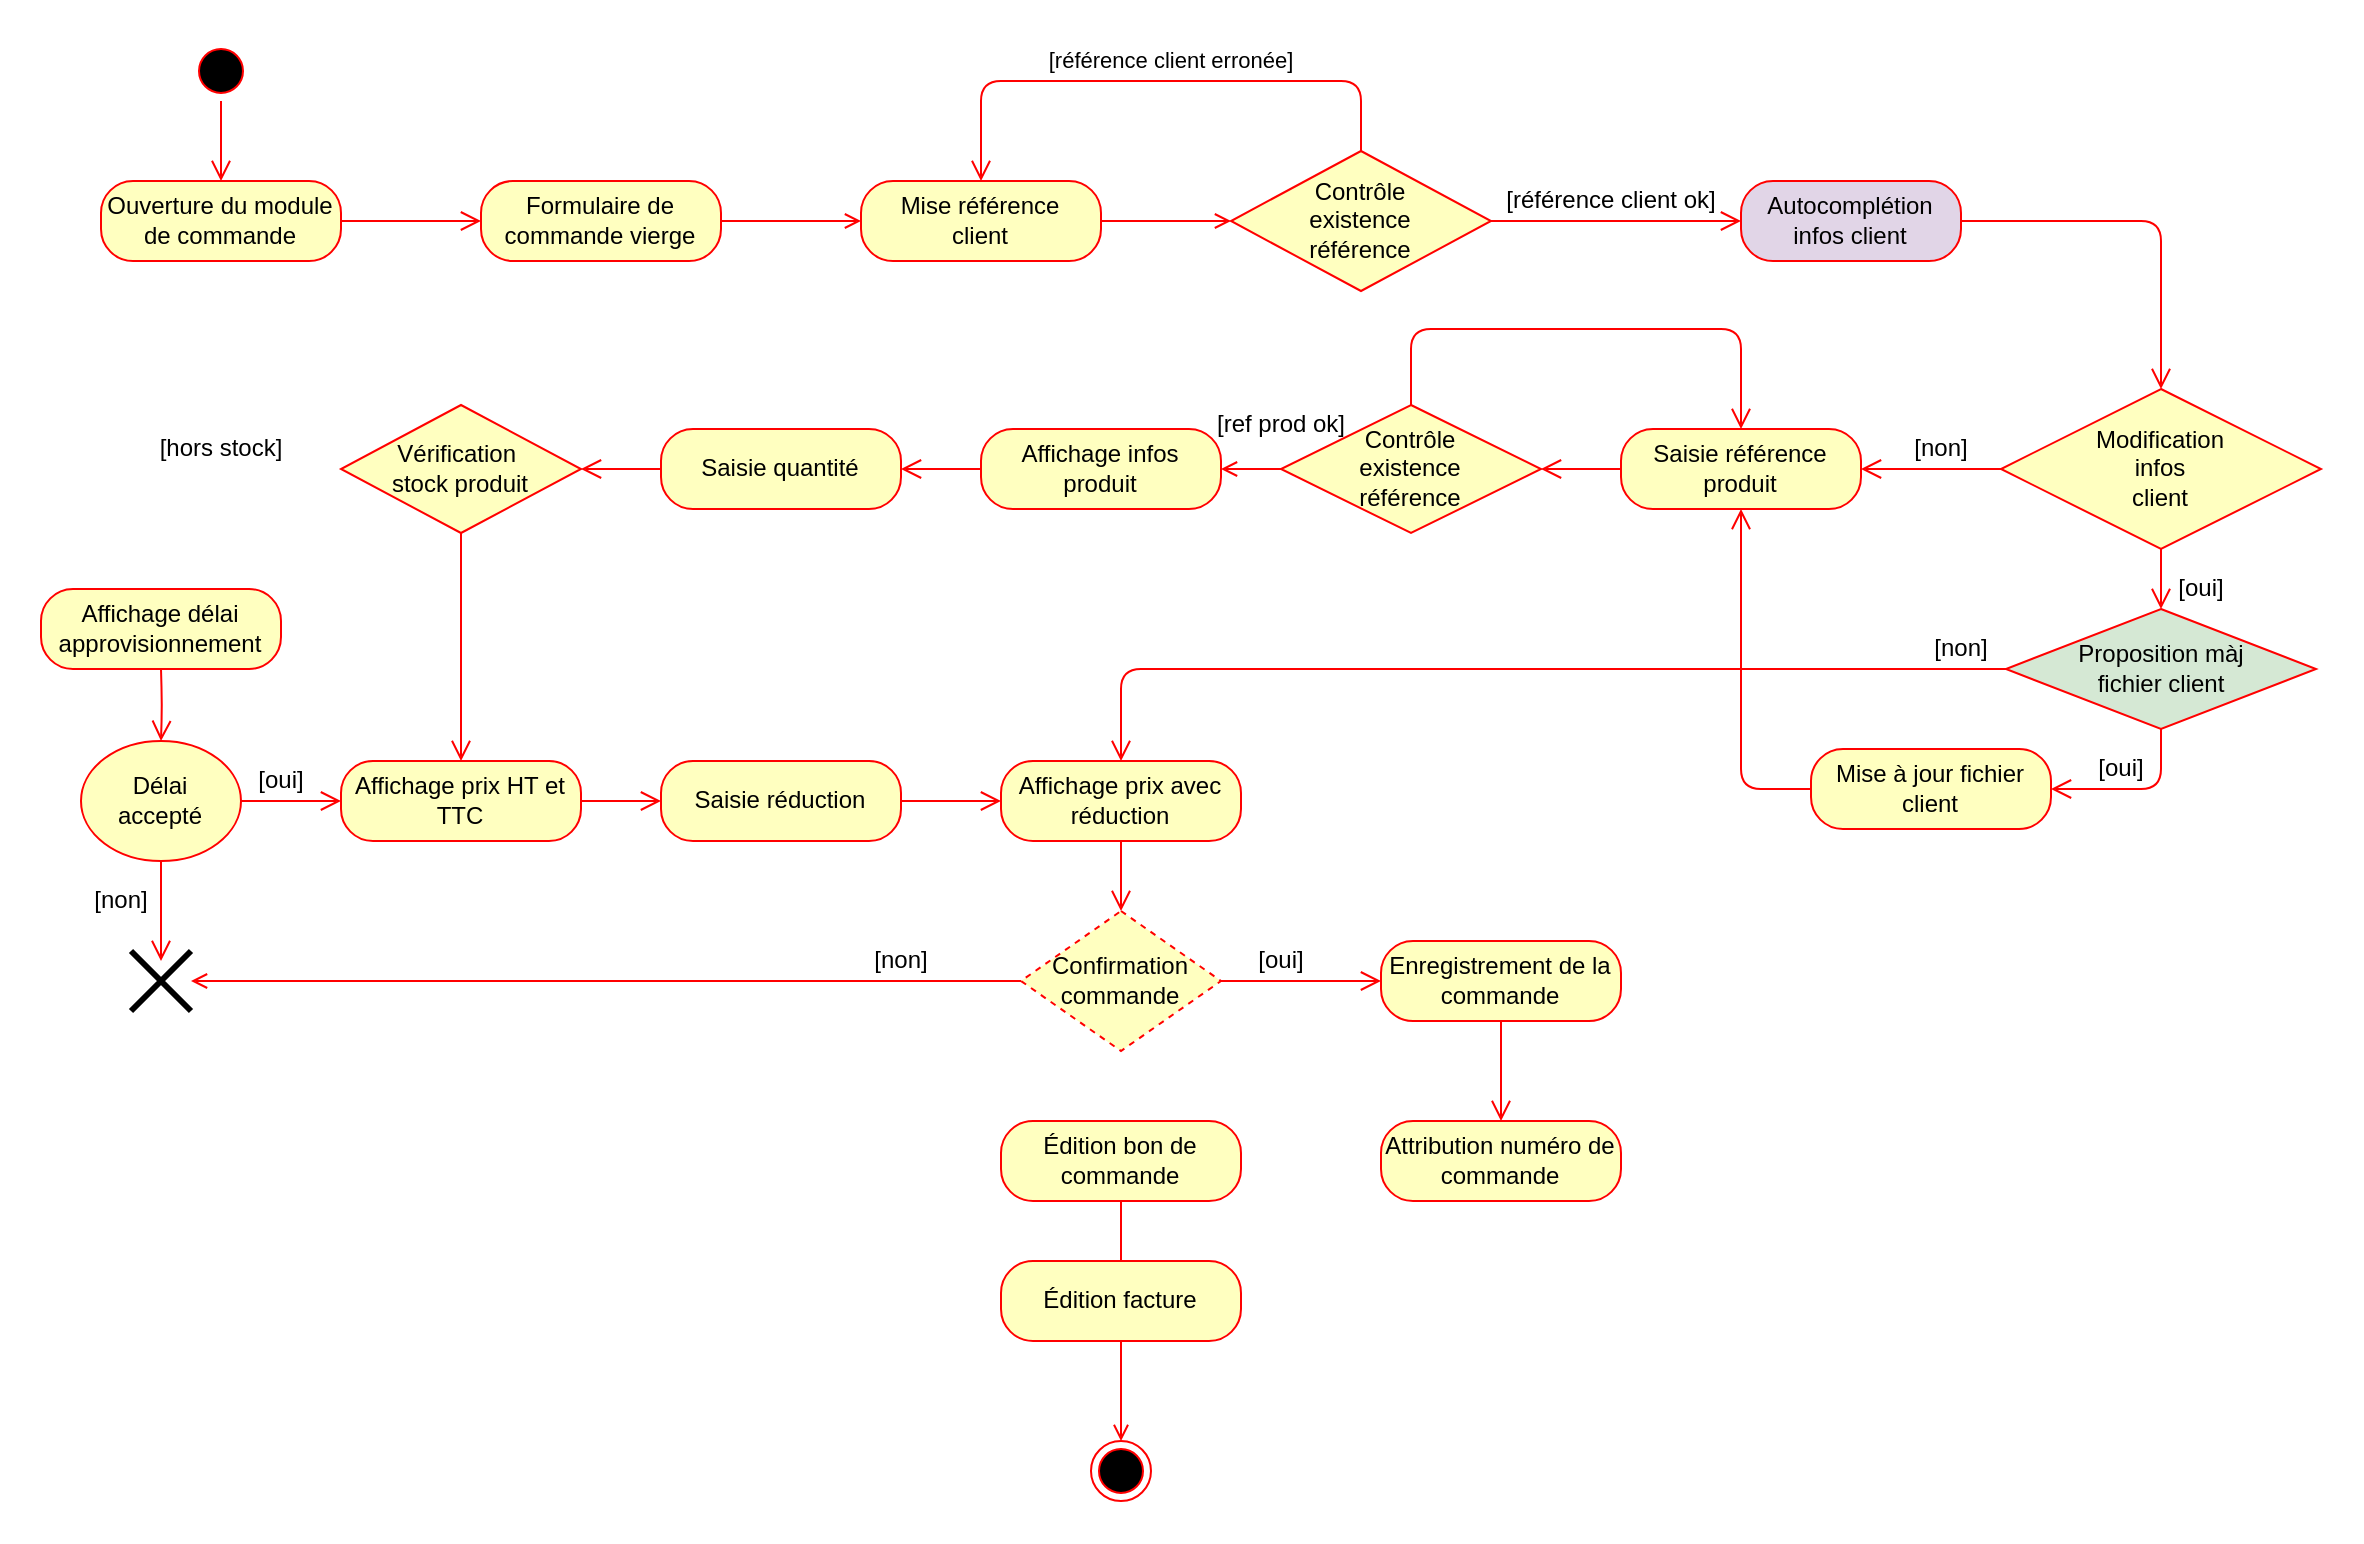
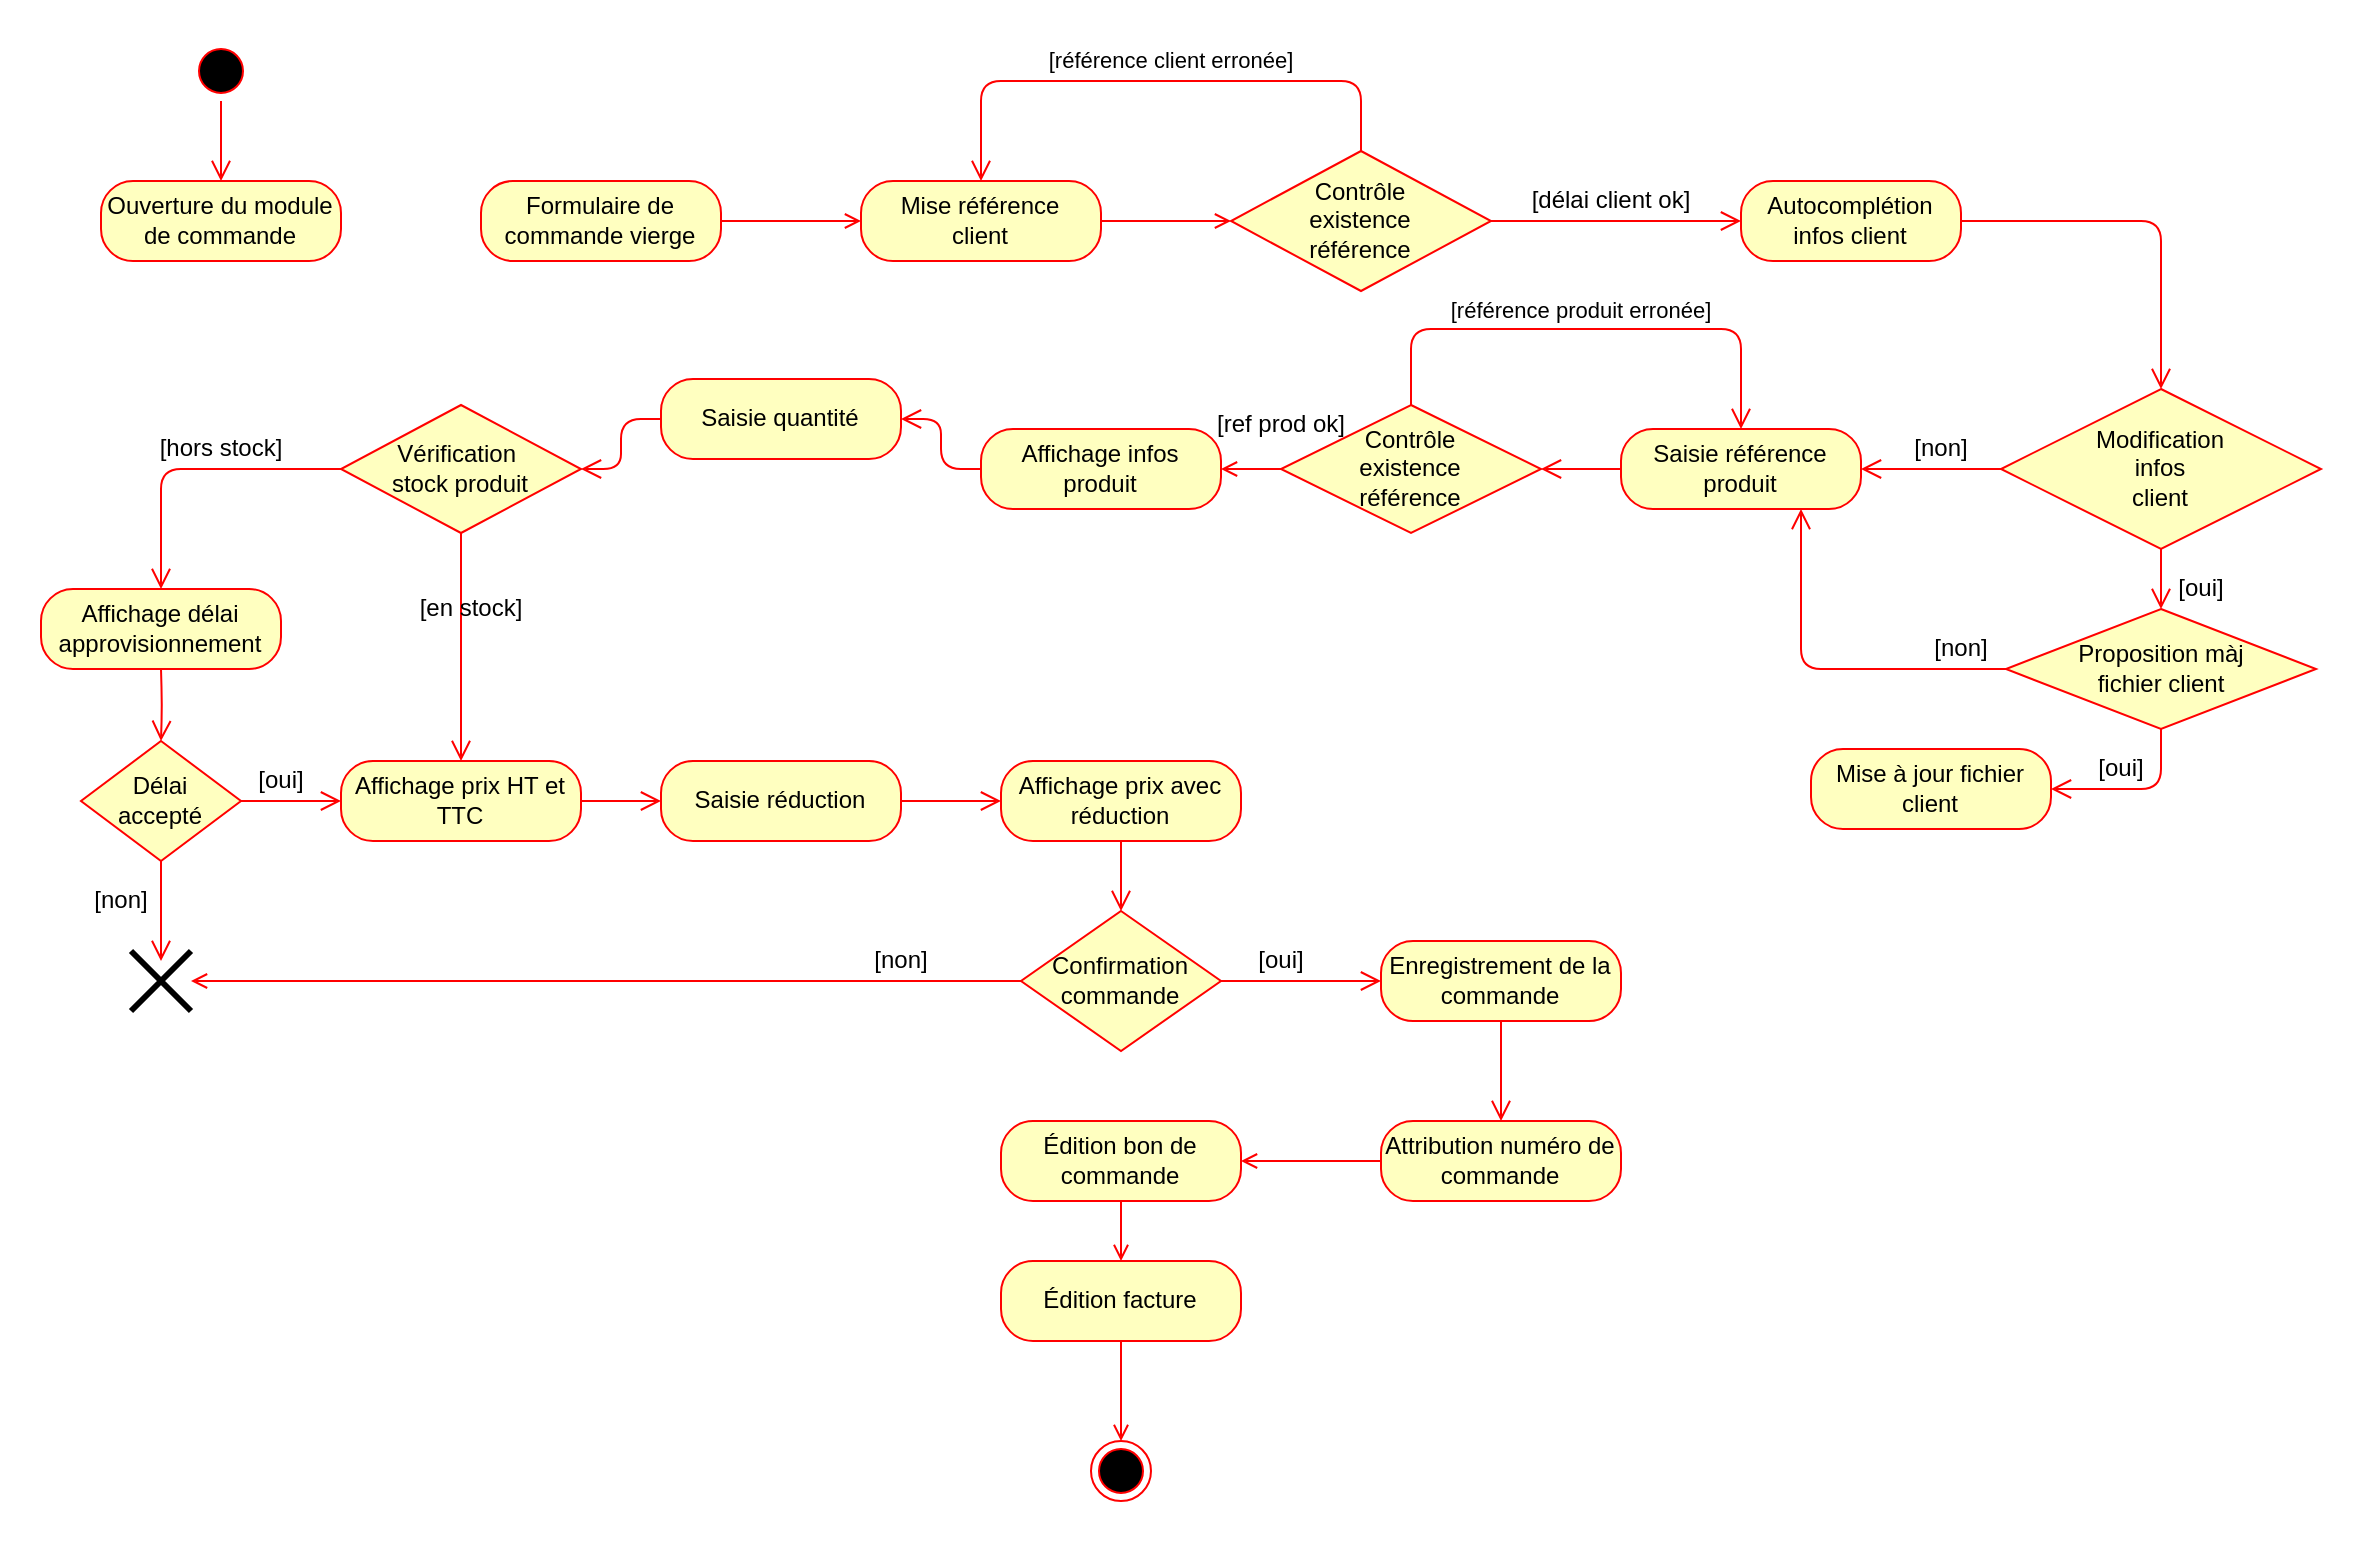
- <mxCell id="15" value="[référence client&amp;nbsp;ok]" style="text;html=1;align=center;verticalAlign=middle;resizable=0;points=[];autosize=1;" vertex="1" parent="1"><mxGeometry x="745" y="90" width="120" height="20" as="geometry" /></mxCell>
+ <mxCell id="15" value="[délai client&amp;nbsp;ok]" style="text;html=1;align=center;verticalAlign=middle;resizable=0;points=[];autosize=1;" vertex="1" parent="1"><mxGeometry x="745" y="90" width="120" height="20" as="geometry" /></mxCell>
- <mxCell id="5" value="" style="edgeStyle=orthogonalEdgeStyle;html=1;verticalAlign=bottom;endArrow=open;endSize=8;strokeColor=#ff0000;entryX=0;entryY=0.5;entryDx=0;entryDy=0;" edge="1" source="4" parent="1" target="7"><mxGeometry relative="1" as="geometry"><mxPoint x="260" y="110" as="targetPoint" /><Array as="points" /></mxGeometry></mxCell>
- <mxCell id="13" value="Autocomplétion&lt;br&gt;infos client" style="rounded=1;whiteSpace=wrap;html=1;arcSize=40;fontColor=#000000;fillColor=#e1d5e7;strokeColor=#ff0000;" vertex="1" parent="1"><mxGeometry x="870" y="90" width="110" height="40" as="geometry" /></mxCell>
+ <mxCell id="13" value="Autocomplétion&lt;br&gt;infos client" style="rounded=1;whiteSpace=wrap;html=1;arcSize=40;fontColor=#000000;fillColor=#ffffc0;strokeColor=#ff0000;" vertex="1" parent="1"><mxGeometry x="870" y="90" width="110" height="40" as="geometry" /></mxCell>
+ <mxCell id="34" value="&lt;span style=&quot;font-size: 11px ; text-align: left ; background-color: rgb(255 , 255 , 255)&quot;&gt;[référence produit erronée]&lt;/span&gt;" style="text;html=1;align=center;verticalAlign=middle;resizable=0;points=[];autosize=1;" vertex="1" parent="1"><mxGeometry x="715" y="145" width="150" height="20" as="geometry" /></mxCell>
+ <mxCell id="40" value="" style="edgeStyle=orthogonalEdgeStyle;html=1;align=left;verticalAlign=bottom;endArrow=open;endSize=8;strokeColor=#ff0000;exitX=0;exitY=0.5;exitDx=0;exitDy=0;entryX=0.5;entryY=0;entryDx=0;entryDy=0;" edge="1" source="39" parent="1" target="43"><mxGeometry x="-0.029" y="-30" relative="1" as="geometry"><mxPoint x="50" y="290" as="targetPoint" /><Array as="points"><mxPoint x="80" y="234" /></Array><mxPoint as="offset" /></mxGeometry></mxCell>
- <mxCell id="37" value="Saisie quantité" style="rounded=1;whiteSpace=wrap;html=1;arcSize=40;fontColor=#000000;fillColor=#ffffc0;strokeColor=#ff0000;" vertex="1" parent="1"><mxGeometry x="330" y="214" width="120" height="40" as="geometry" /></mxCell>
+ <mxCell id="37" value="Saisie quantité" style="rounded=1;whiteSpace=wrap;html=1;arcSize=40;fontColor=#000000;fillColor=#ffffc0;strokeColor=#ff0000;" vertex="1" parent="1"><mxGeometry x="330" y="189" width="120" height="40" as="geometry" /></mxCell>
+ <mxCell id="50" value="[en stock]" style="text;html=1;align=center;verticalAlign=middle;resizable=0;points=[];autosize=1;" vertex="1" parent="1"><mxGeometry x="200" y="294" width="70" height="20" as="geometry" /></mxCell>
- <mxCell id="24" value="" style="edgeStyle=orthogonalEdgeStyle;html=1;align=left;verticalAlign=bottom;endArrow=open;endSize=8;strokeColor=#ff0000;exitX=0;exitY=0.5;exitDx=0;exitDy=0;" edge="1" source="23" parent="1" target="57"><mxGeometry x="0.512" y="-100" relative="1" as="geometry"><mxPoint x="930" y="334" as="targetPoint" /><mxPoint as="offset" /></mxGeometry></mxCell>
+ <mxCell id="24" value="" style="edgeStyle=orthogonalEdgeStyle;html=1;align=left;verticalAlign=bottom;endArrow=open;endSize=8;strokeColor=#ff0000;exitX=0;exitY=0.5;exitDx=0;exitDy=0;entryX=0.75;entryY=1;entryDx=0;entryDy=0;" edge="1" source="23" parent="1" target="21"><mxGeometry x="0.512" y="-100" relative="1" as="geometry"><mxPoint x="930" y="334" as="targetPoint" /><mxPoint as="offset" /></mxGeometry></mxCell>
- <mxCell id="23" value="Proposition màj&lt;br&gt;fichier client" style="rhombus;whiteSpace=wrap;html=1;fillColor=#d5e8d4;strokeColor=#ff0000;" vertex="1" parent="1"><mxGeometry x="1002.5" y="304" width="155" height="60" as="geometry" /></mxCell>
+ <mxCell id="23" value="Proposition màj&lt;br&gt;fichier client" style="rhombus;whiteSpace=wrap;html=1;fillColor=#ffffc0;strokeColor=#ff0000;" vertex="1" parent="1"><mxGeometry x="1002.5" y="304" width="155" height="60" as="geometry" /></mxCell>
- <mxCell id="28" value="" style="edgeStyle=orthogonalEdgeStyle;html=1;verticalAlign=bottom;endArrow=open;endSize=8;strokeColor=#ff0000;exitX=0;exitY=0.5;exitDx=0;exitDy=0;entryX=0.5;entryY=1;entryDx=0;entryDy=0;" edge="1" source="27" parent="1" target="21"><mxGeometry relative="1" as="geometry"><mxPoint x="940" y="448" as="targetPoint" /></mxGeometry></mxCell>
- <mxCell id="45" value="Délai&lt;br&gt;accepté" style="ellipse;whiteSpace=wrap;html=1;fillColor=#ffffc0;strokeColor=#ff0000;" vertex="1" parent="1"><mxGeometry x="40" y="370" width="80" height="60" as="geometry" /></mxCell>
+ <mxCell id="45" value="Délai&lt;br&gt;accepté" style="rhombus;whiteSpace=wrap;html=1;fillColor=#ffffc0;strokeColor=#ff0000;" vertex="1" parent="1"><mxGeometry x="40" y="370" width="80" height="60" as="geometry" /></mxCell>
- <mxCell id="61" value="Confirmation&lt;br&gt;commande" style="rhombus;whiteSpace=wrap;html=1;fillColor=#ffffc0;strokeColor=#ff0000;direction=east;dashed=1;" vertex="1" parent="1"><mxGeometry x="510" y="455" width="100" height="70" as="geometry" /></mxCell>
+ <mxCell id="61" value="Confirmation&lt;br&gt;commande" style="rhombus;whiteSpace=wrap;html=1;fillColor=#ffffc0;strokeColor=#ff0000;direction=east;" vertex="1" parent="1"><mxGeometry x="510" y="455" width="100" height="70" as="geometry" /></mxCell>
+ <mxCell id="66" value="" style="edgeStyle=orthogonalEdgeStyle;rounded=0;orthogonalLoop=1;jettySize=auto;html=1;endArrow=open;endFill=0;strokeColor=#FF0000;" edge="1" parent="1" source="67" target="69"><mxGeometry relative="1" as="geometry" /></mxCell>
- <mxCell id="68" value="" style="edgeStyle=orthogonalEdgeStyle;rounded=0;orthogonalLoop=1;jettySize=auto;html=1;endArrow=none;endFill=0;strokeColor=#FF0000;" edge="1" parent="1" source="69" target="71"><mxGeometry relative="1" as="geometry" /></mxCell>
+ <mxCell id="68" value="" style="edgeStyle=orthogonalEdgeStyle;rounded=0;orthogonalLoop=1;jettySize=auto;html=1;endArrow=open;endFill=0;strokeColor=#FF0000;" edge="1" parent="1" source="69" target="71"><mxGeometry relative="1" as="geometry" /></mxCell>
